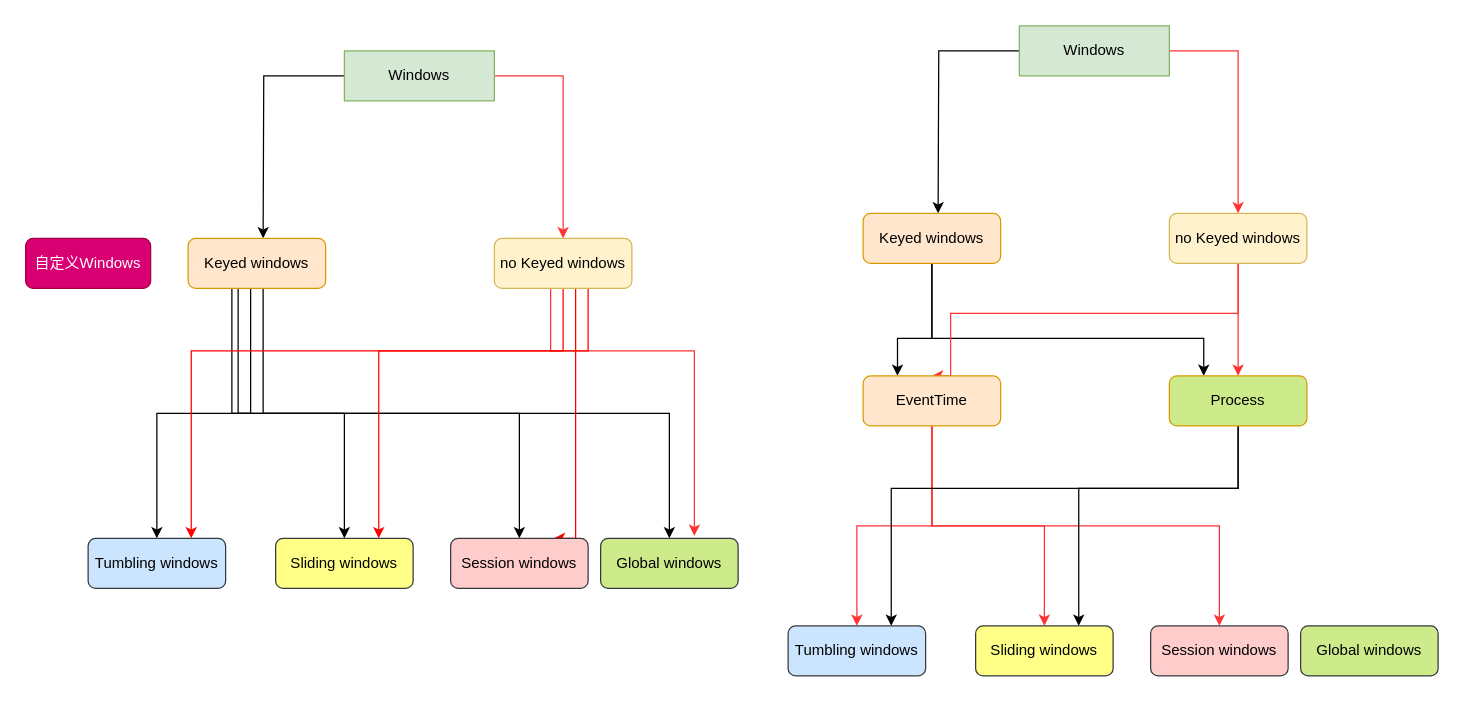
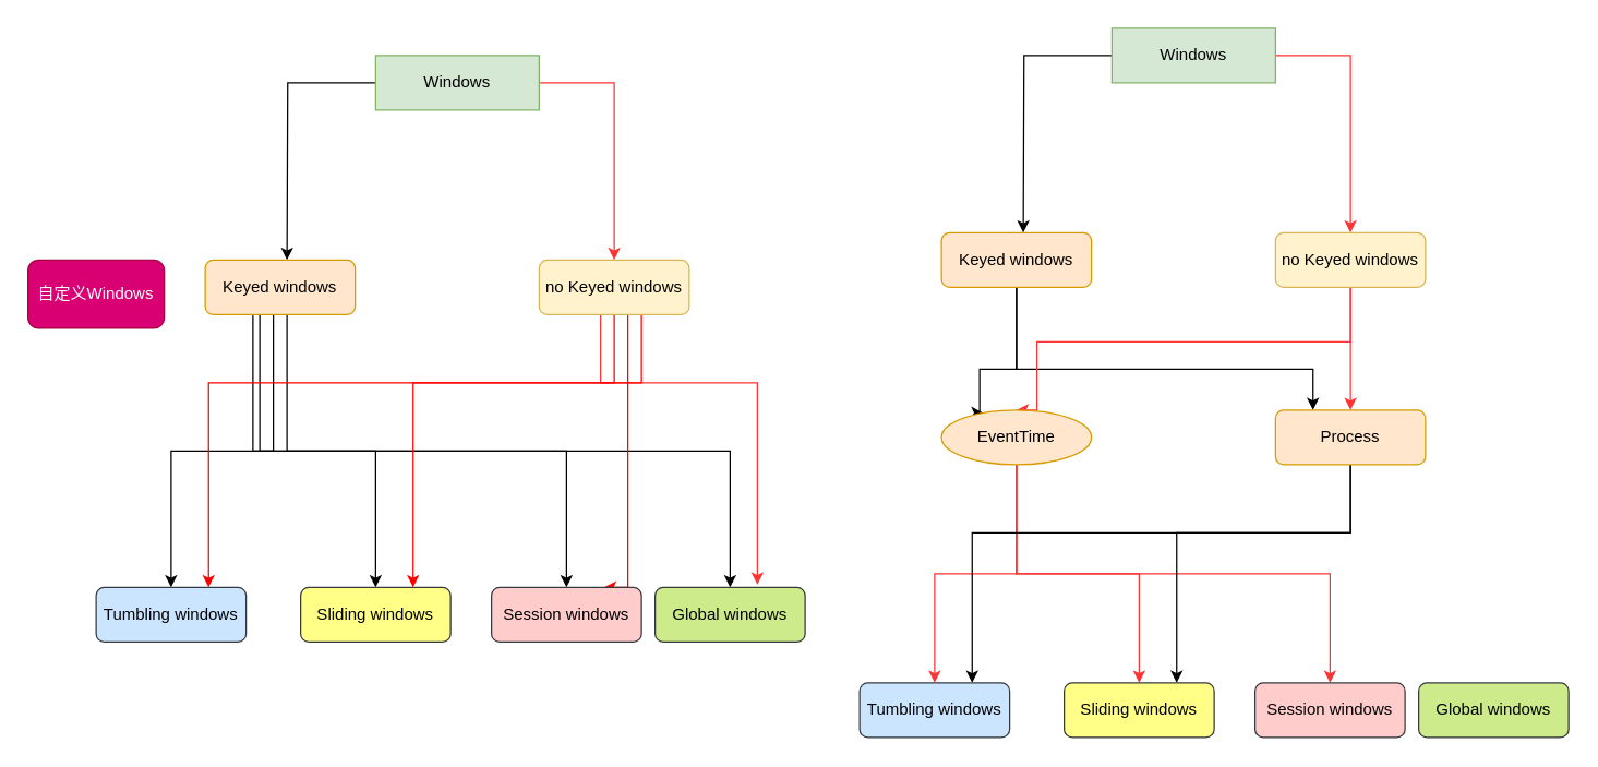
- <mxCell id="35" value="自定义Windows" style="rounded=1;whiteSpace=wrap;html=1;fillColor=#d80073;strokeColor=#A50040;fontColor=#ffffff;" vertex="1" parent="1"><mxGeometry x="20" y="190" width="100" height="40" as="geometry" /></mxCell>
+ <mxCell id="35" value="自定义Windows" style="rounded=1;whiteSpace=wrap;html=1;fillColor=#d80073;strokeColor=#A50040;fontColor=#ffffff;" vertex="1" parent="1"><mxGeometry x="20" y="190" width="100" height="50" as="geometry" /></mxCell>
- <mxCell id="31" value="EventTime" style="rounded=1;whiteSpace=wrap;html=1;fillColor=#ffe6cc;strokeColor=#d79b00;" vertex="1" parent="1"><mxGeometry x="690" y="300" width="110" height="40" as="geometry" /></mxCell>
+ <mxCell id="31" value="EventTime" style="ellipse;whiteSpace=wrap;html=1;fillColor=#ffe6cc;strokeColor=#d79b00;" vertex="1" parent="1"><mxGeometry x="690" y="300" width="110" height="40" as="geometry" /></mxCell>
- <mxCell id="34" value="Process" style="rounded=1;whiteSpace=wrap;html=1;fillColor=#cdeb8b;strokeColor=#d79b00;" vertex="1" parent="1"><mxGeometry x="935" y="300" width="110" height="40" as="geometry" /></mxCell>
+ <mxCell id="34" value="Process" style="rounded=1;whiteSpace=wrap;html=1;fillColor=#ffe6cc;strokeColor=#d79b00;" vertex="1" parent="1"><mxGeometry x="935" y="300" width="110" height="40" as="geometry" /></mxCell>
